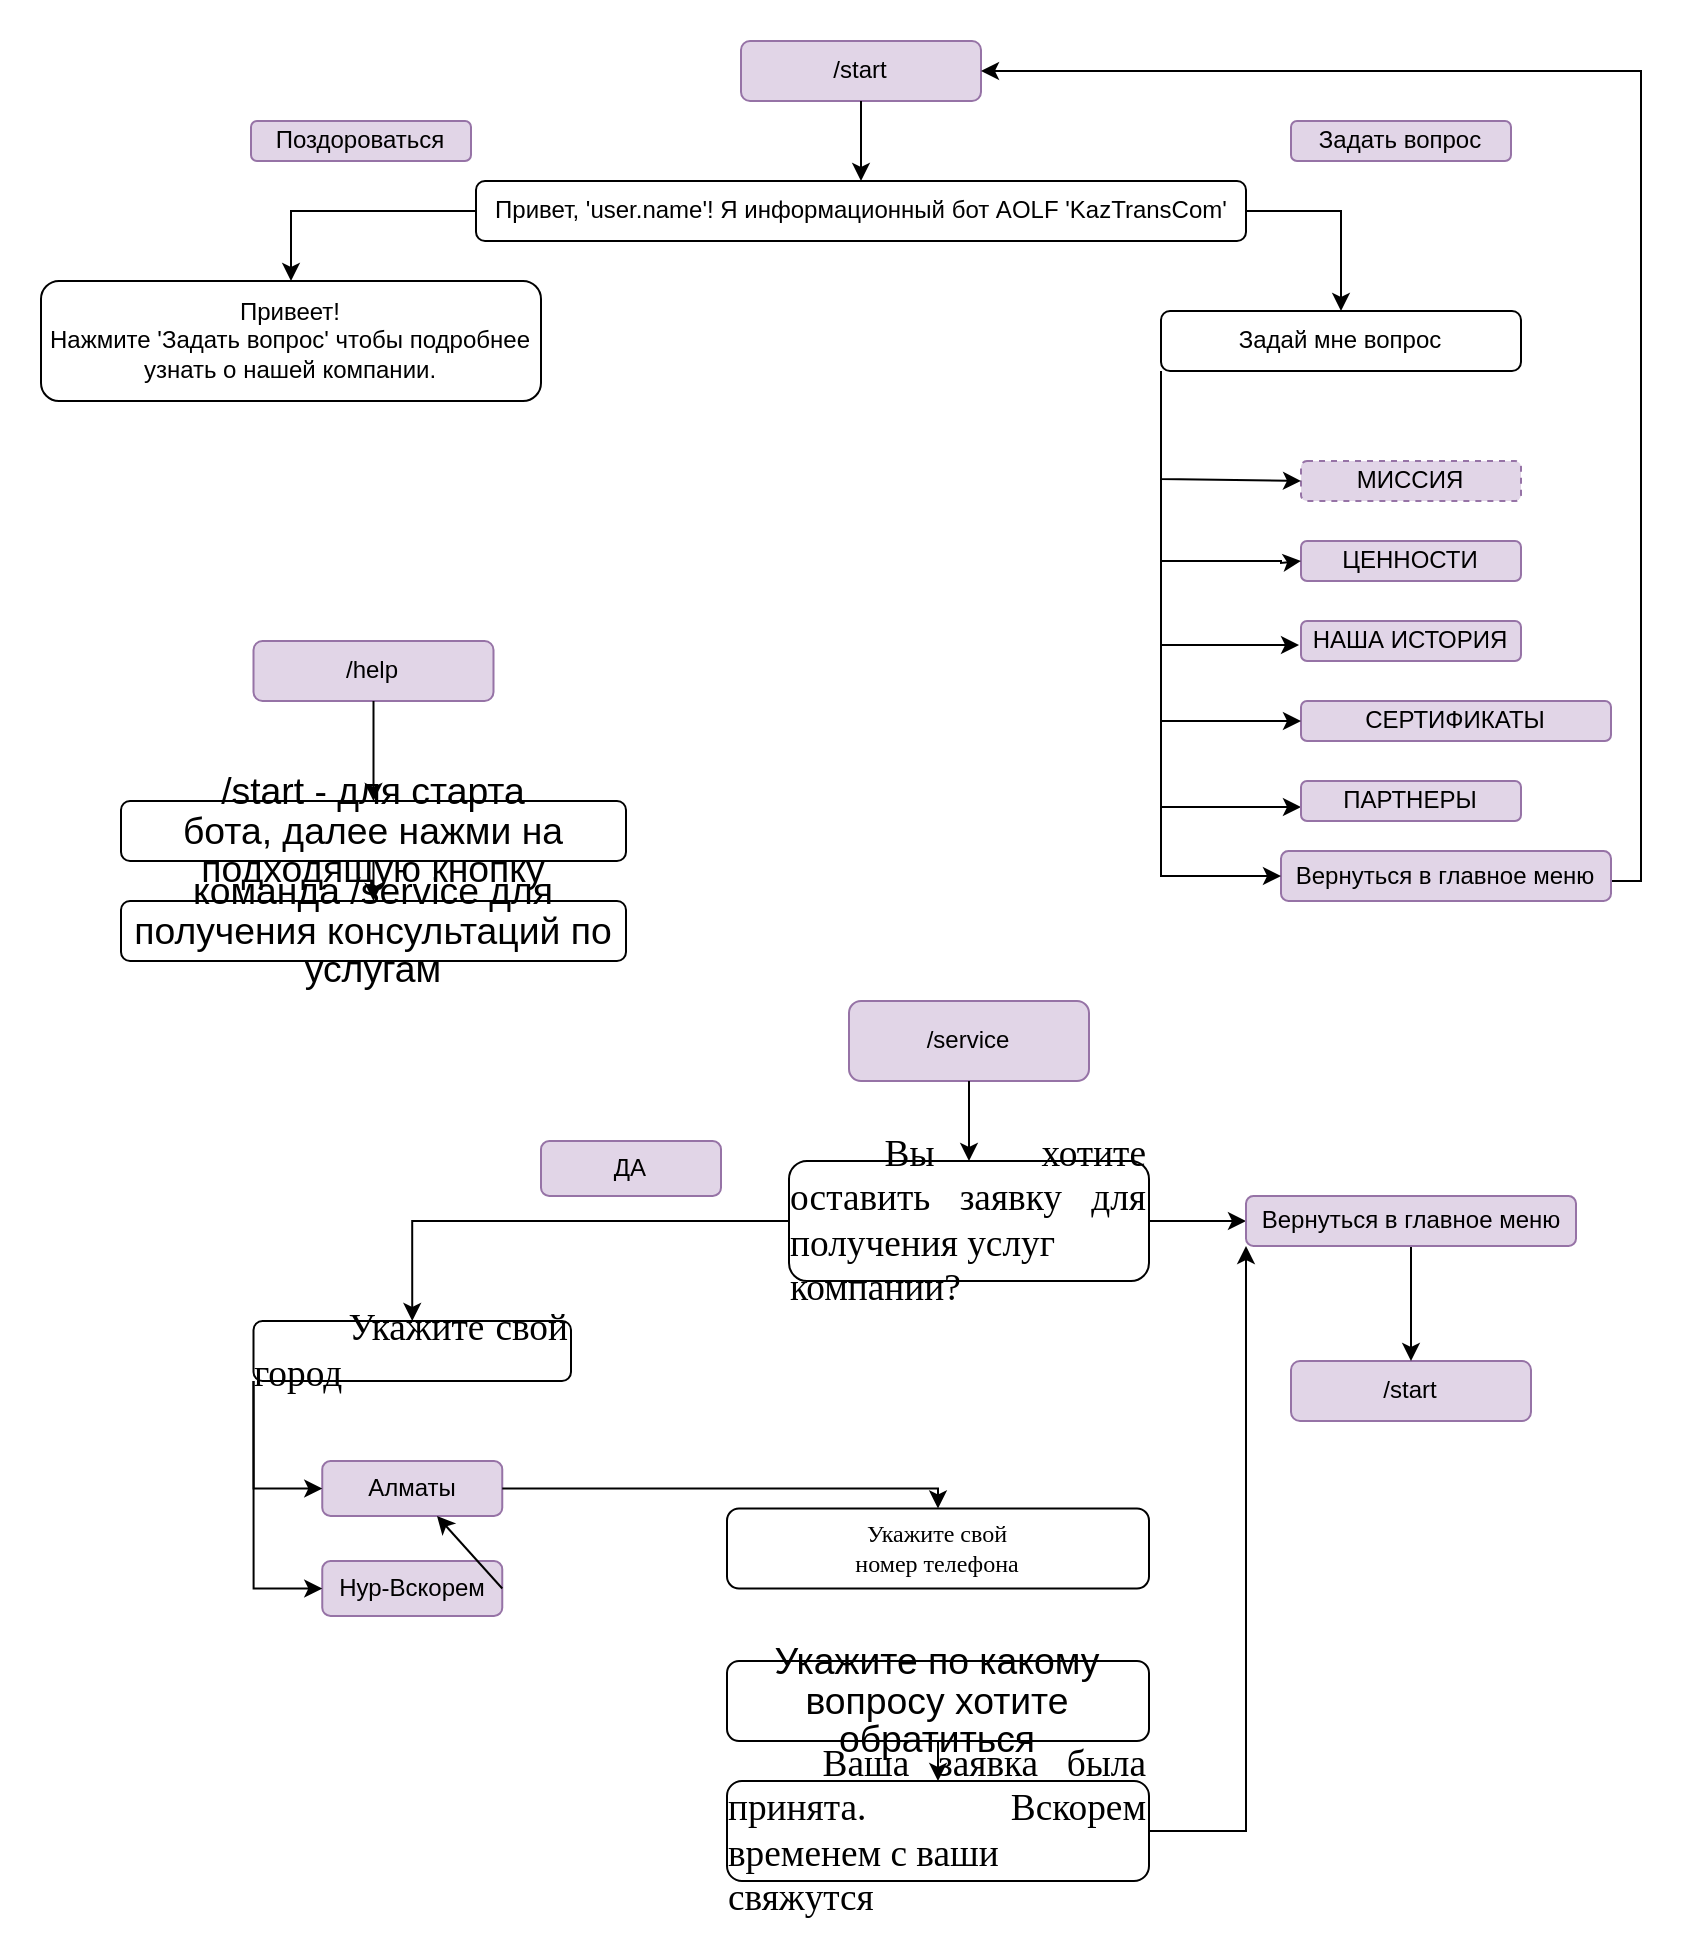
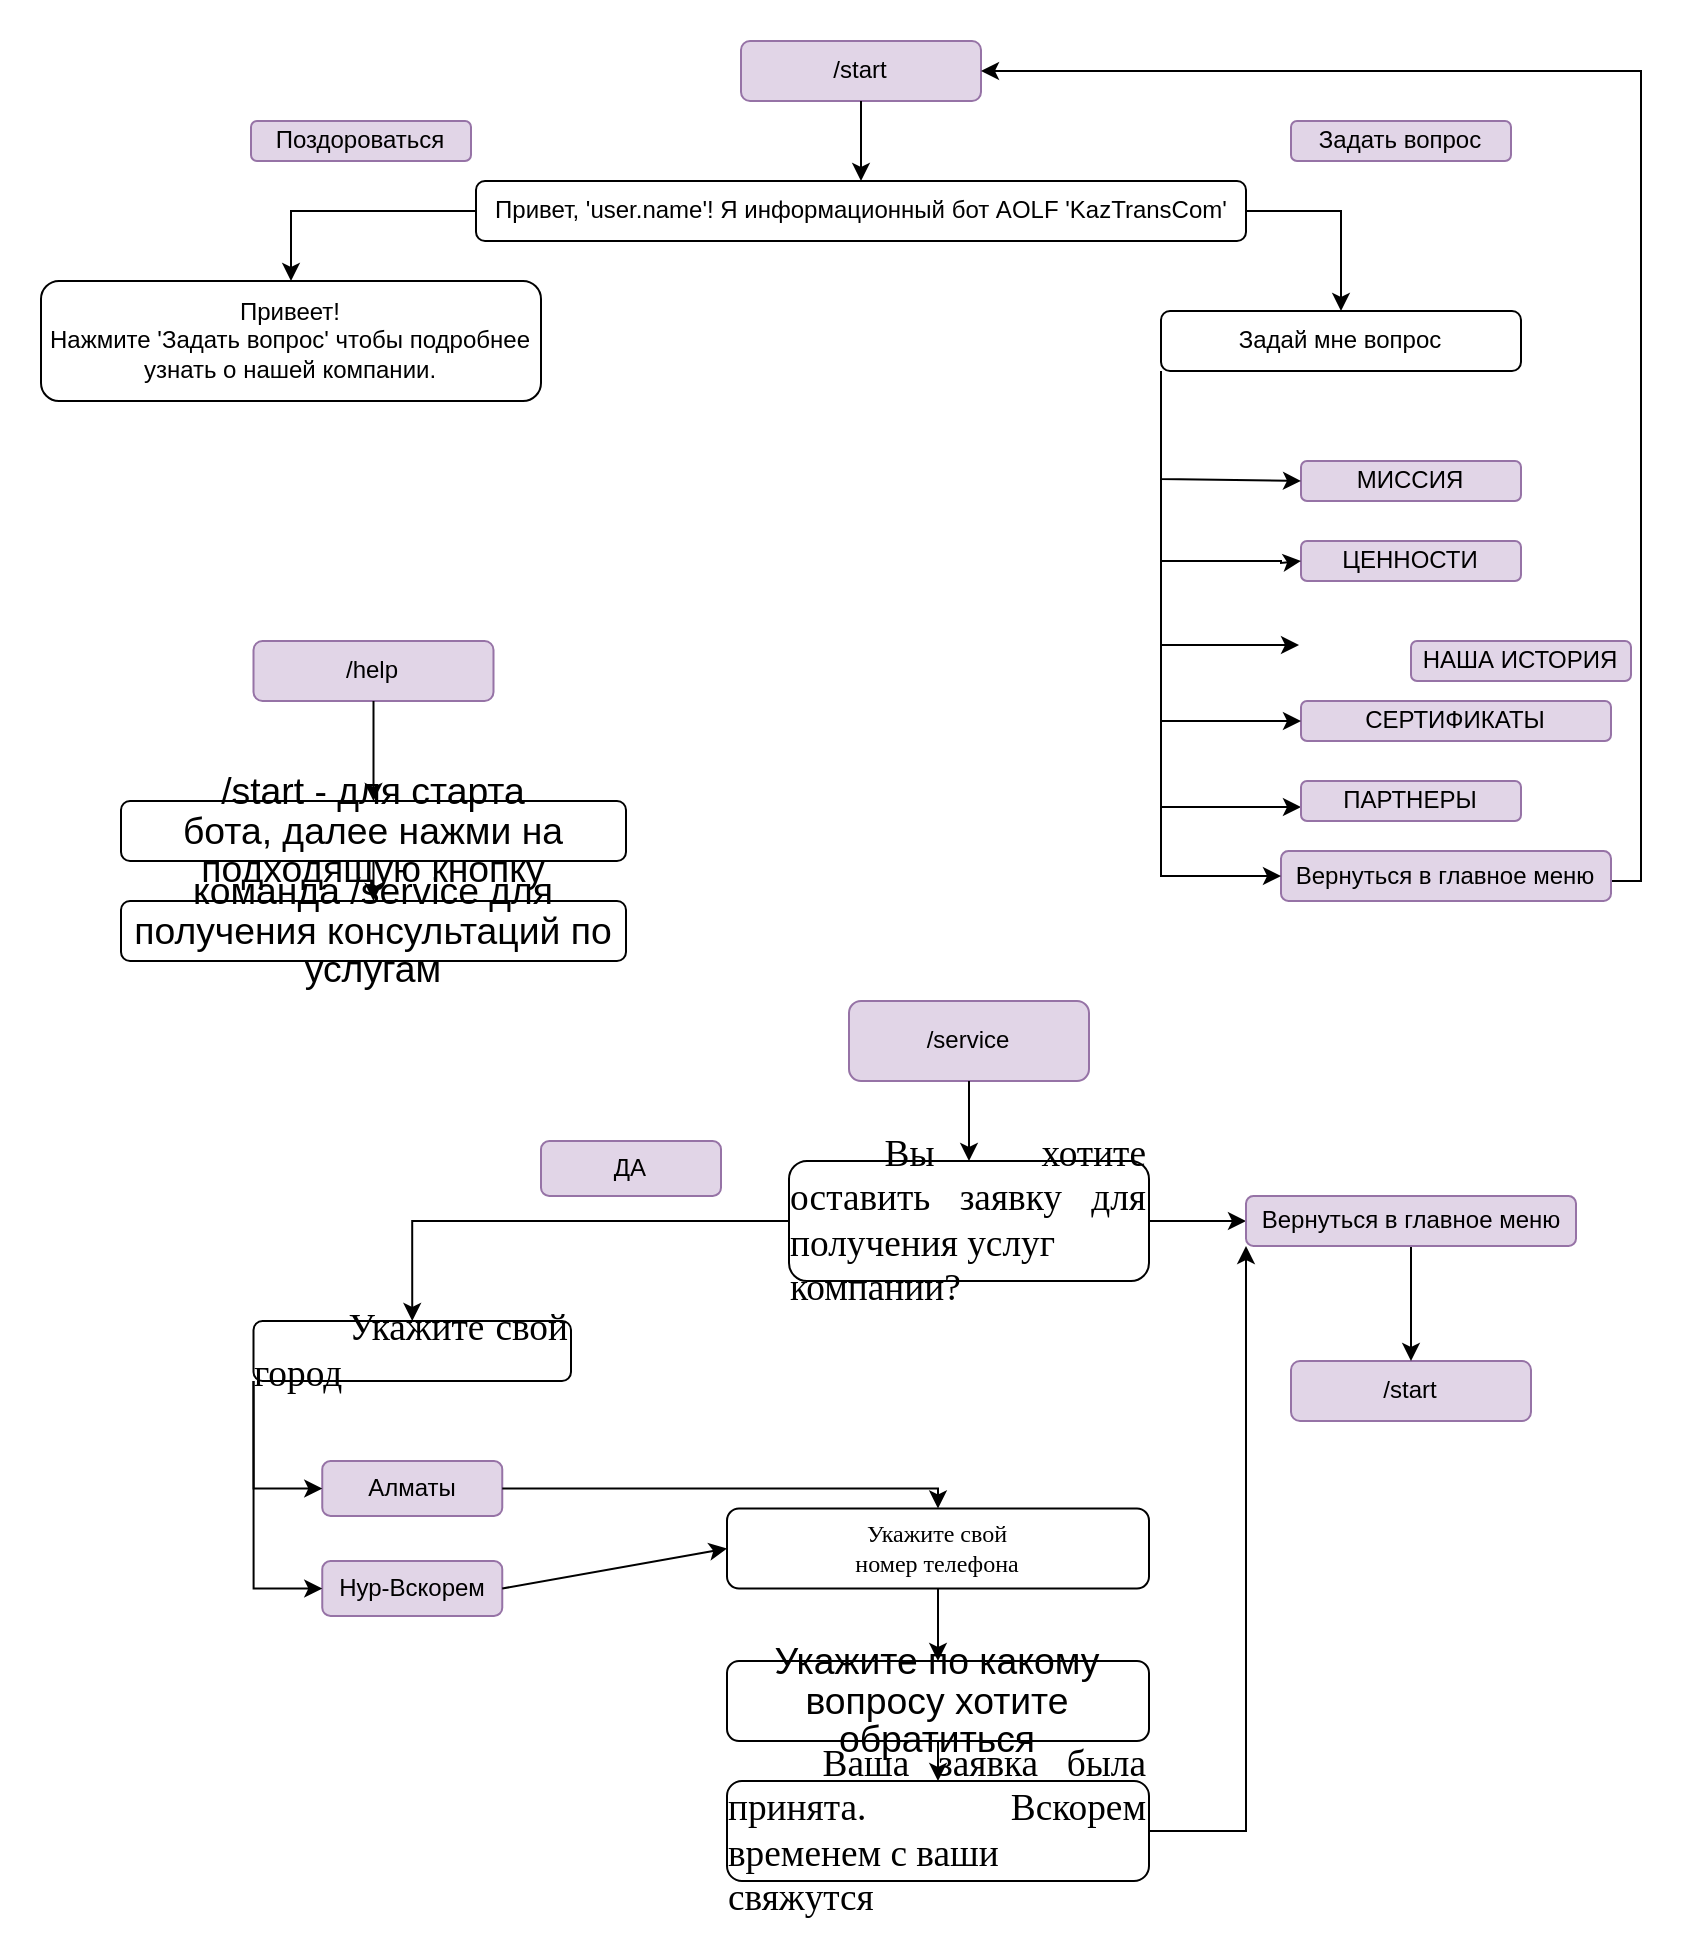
- <mxCell id="28" value="&lt;span style=&quot;&quot;&gt;МИССИЯ&lt;/span&gt;" style="rounded=1;whiteSpace=wrap;html=1;fontSize=12;glass=0;strokeWidth=1;shadow=0;fillColor=#e1d5e7;strokeColor=#9673a6;dashed=1;" parent="1" vertex="1"><mxGeometry x="650" y="230" width="110" height="20" as="geometry" /></mxCell>
+ <mxCell id="28" value="&lt;span style=&quot;&quot;&gt;МИССИЯ&lt;/span&gt;" style="rounded=1;whiteSpace=wrap;html=1;fontSize=12;glass=0;strokeWidth=1;shadow=0;fillColor=#e1d5e7;strokeColor=#9673a6;" parent="1" vertex="1"><mxGeometry x="650" y="230" width="110" height="20" as="geometry" /></mxCell>
- <mxCell id="30" value="&lt;span style=&quot;&quot;&gt;НАША ИСТОРИЯ&lt;/span&gt;" style="rounded=1;whiteSpace=wrap;html=1;fontSize=12;glass=0;strokeWidth=1;shadow=0;fillColor=#e1d5e7;strokeColor=#9673a6;" parent="1" vertex="1"><mxGeometry x="650" y="310" width="110" height="20" as="geometry" /></mxCell>
+ <mxCell id="30" value="&lt;span style=&quot;&quot;&gt;НАША ИСТОРИЯ&lt;/span&gt;" style="rounded=1;whiteSpace=wrap;html=1;fontSize=12;glass=0;strokeWidth=1;shadow=0;fillColor=#e1d5e7;strokeColor=#9673a6;" parent="1" vertex="1"><mxGeometry x="705" y="320" width="110" height="20" as="geometry" /></mxCell>
- <mxCell id="49" value="" style="endArrow=classic;html=1;rounded=0;exitX=1;exitY=0.5;exitDx=0;exitDy=0;" parent="1" source="42" target="41" edge="1"><mxGeometry width="50" height="50" relative="1" as="geometry"><mxPoint x="410" y="830" as="sourcePoint" /><mxPoint x="460" y="780" as="targetPoint" /></mxGeometry></mxCell>
+ <mxCell id="49" value="" style="endArrow=classic;html=1;rounded=0;exitX=1;exitY=0.5;exitDx=0;exitDy=0;entryX=0;entryY=0.5;entryDx=0;entryDy=0;" parent="1" source="42" target="40" edge="1"><mxGeometry width="50" height="50" relative="1" as="geometry"><mxPoint x="410" y="830" as="sourcePoint" /><mxPoint x="460" y="780" as="targetPoint" /></mxGeometry></mxCell>
+ <mxCell id="50" value="" style="endArrow=classic;html=1;rounded=0;entryX=0.5;entryY=0;entryDx=0;entryDy=0;exitX=0.5;exitY=1;exitDx=0;exitDy=0;" parent="1" source="40" target="43" edge="1"><mxGeometry width="50" height="50" relative="1" as="geometry"><mxPoint x="410" y="830" as="sourcePoint" /><mxPoint x="460" y="780" as="targetPoint" /></mxGeometry></mxCell>
